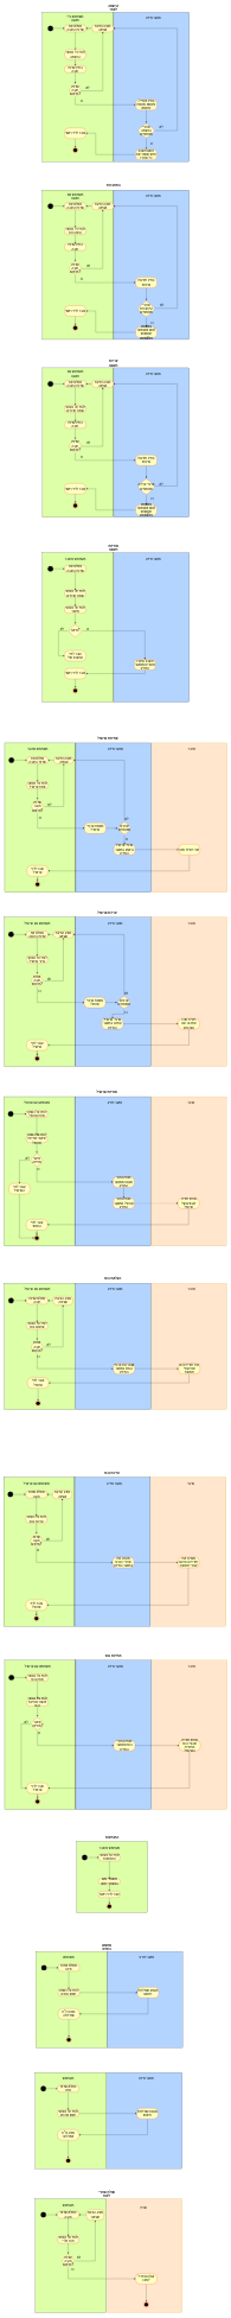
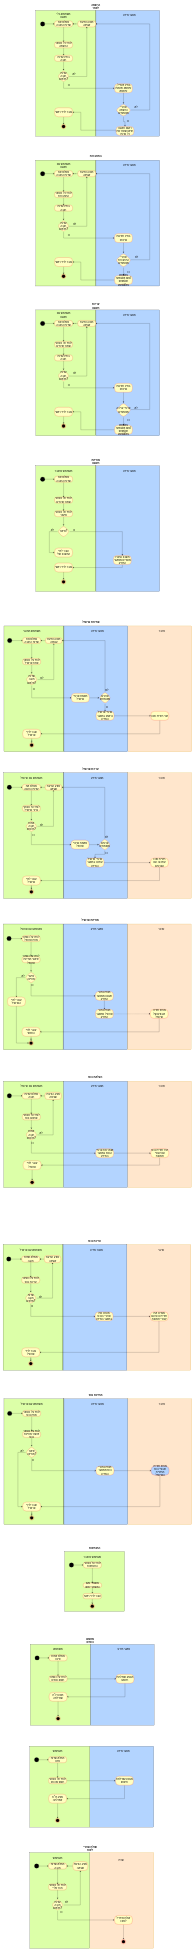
- <mxCell id="21" value="&lt;font style=&quot;font-size: 18px;&quot;&gt;לוחץ כל כפתור הרשמה&lt;/font&gt;" style="rounded=1;whiteSpace=wrap;html=1;arcSize=40;fontColor=#000000;fillColor=#ffffc0;strokeColor=#ff0000;fontSize=18;" parent="1" vertex="1"><mxGeometry x="364" y="270" width="120" height="55" as="geometry" /></mxCell>
+ <mxCell id="21" value="&lt;font style=&quot;font-size: 18px;&quot;&gt;לוחץ כל כפתור הרשמה&lt;/font&gt;" style="rounded=1;whiteSpace=wrap;html=1;arcSize=40;fontColor=#000000;fillColor=#ffffc0;strokeColor=#ff0000;fontSize=18;" parent="1" vertex="1"><mxGeometry x="364" y="270" width="120" height="40" as="geometry" /></mxCell>
- <mxCell id="33" value="&lt;font style=&quot;font-size: 18px;&quot;&gt;רושם חשבון חדש ושומר את כל פרטיו&lt;/font&gt;" style="whiteSpace=wrap;html=1;rounded=1;fontSize=18;fontColor=#000000;strokeColor=#ff0000;fillColor=#ffffc0;arcSize=40;" parent="1" vertex="1"><mxGeometry x="764" y="830" width="120" height="60" as="geometry" /></mxCell>
+ <mxCell id="33" value="&lt;font style=&quot;font-size: 18px;&quot;&gt;רושם חשבון חדש ושומר את כל פרטיו&lt;/font&gt;" style="whiteSpace=wrap;html=1;rounded=1;fontSize=18;fontColor=#000000;strokeColor=#ff0000;fillColor=#ffffc0;arcSize=40;" parent="1" vertex="1"><mxGeometry x="774" y="835" width="120" height="60" as="geometry" /></mxCell>
- <mxCell id="314" value="מוחק תקיית וקבציי נכס מתקיית הפרופיל" style="whiteSpace=wrap;html=1;rounded=1;fontSize=18;fontColor=#000000;strokeColor=#ff0000;fillColor=#ffffc0;arcSize=40;" parent="1" vertex="1"><mxGeometry x="1008.5" y="9780" width="120" height="60" as="geometry" /></mxCell>
+ <mxCell id="314" value="מוחק תקיית וקבציי נכס מתקיית הפרופיל" style="whiteSpace=wrap;html=1;rounded=1;fontSize=18;fontColor=#000000;strokeColor=#ff0000;fillColor=#b3d4ff;arcSize=40;" parent="1" vertex="1"><mxGeometry x="1008.5" y="9780" width="120" height="60" as="geometry" /></mxCell>
